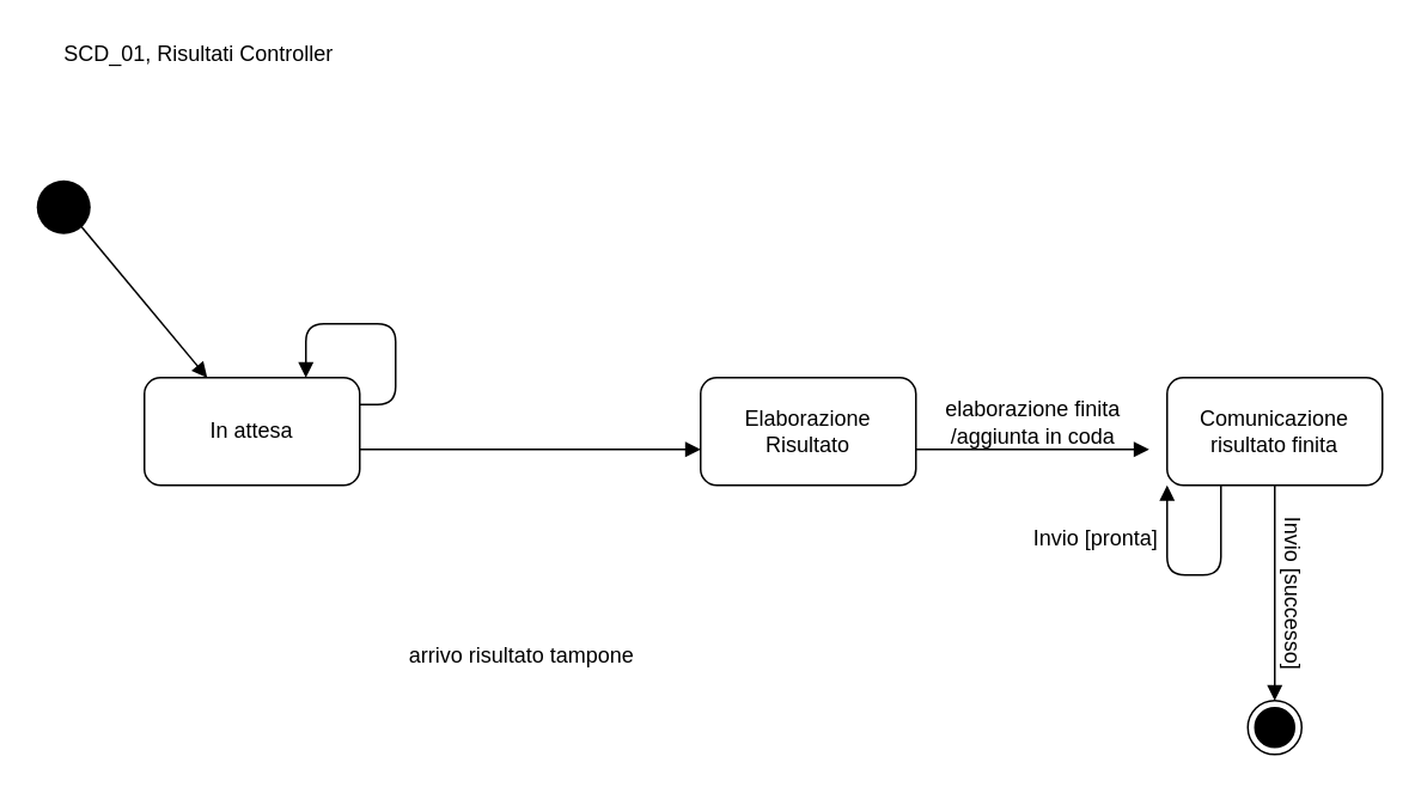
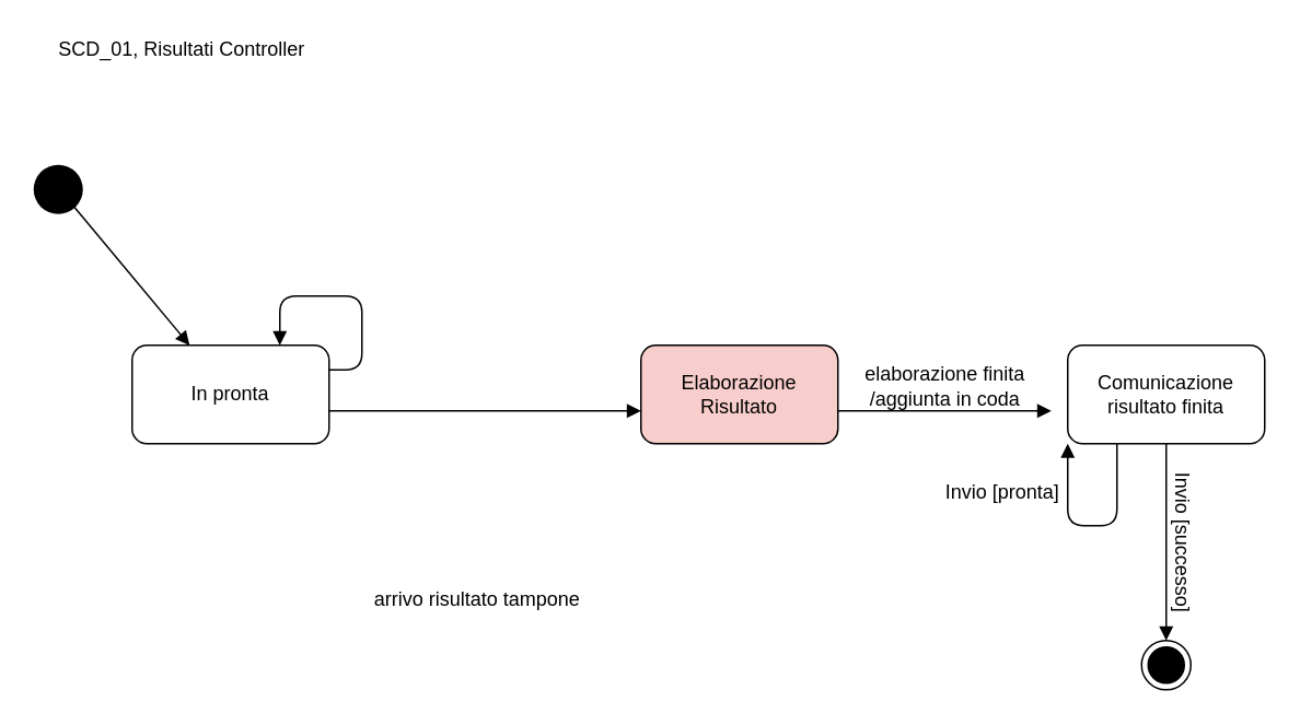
- <mxCell id="9" value="In attesa" style="rounded=1;whiteSpace=wrap;html=1;" parent="1" vertex="1"><mxGeometry x="80" y="210" width="120" height="60" as="geometry" /></mxCell>
+ <mxCell id="9" value="In pronta" style="rounded=1;whiteSpace=wrap;html=1;" parent="1" vertex="1"><mxGeometry x="80" y="210" width="120" height="60" as="geometry" /></mxCell>
- <mxCell id="10" value="Elaborazione Risultato" style="rounded=1;whiteSpace=wrap;html=1;" parent="1" vertex="1"><mxGeometry x="390" y="210" width="120" height="60" as="geometry" /></mxCell>
+ <mxCell id="10" value="Elaborazione Risultato" style="rounded=1;whiteSpace=wrap;html=1;fillColor=#f8cecc;" parent="1" vertex="1"><mxGeometry x="390" y="210" width="120" height="60" as="geometry" /></mxCell>
